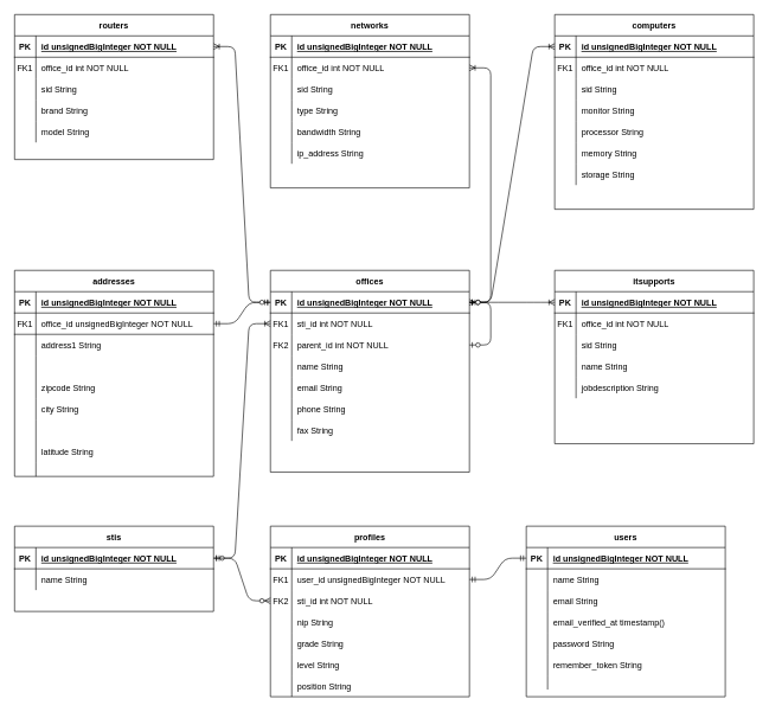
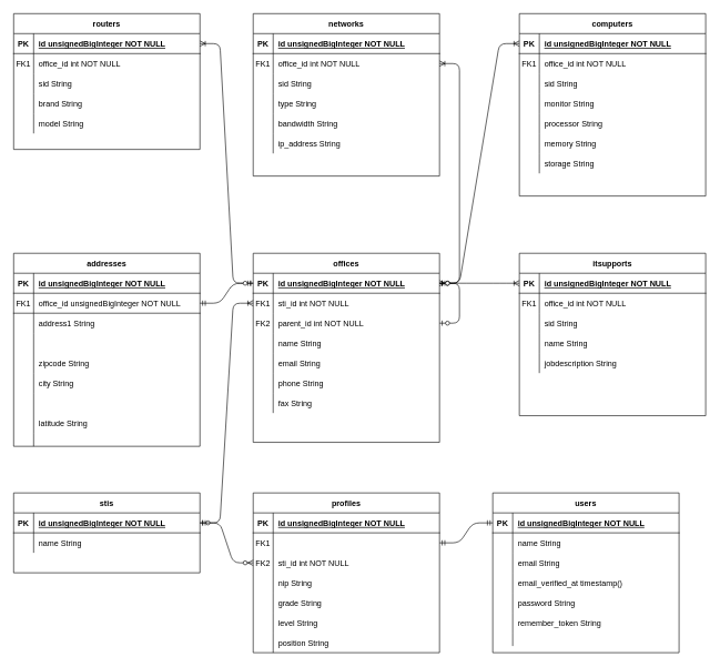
- <mxCell id="87" value="user_id unsignedBigInteger NOT NULL" style="shape=partialRectangle;overflow=hidden;connectable=0;fillColor=none;top=0;left=0;bottom=0;right=0;align=left;spacingLeft=6;" parent="85" vertex="1"><mxGeometry x="30" width="250" height="30" as="geometry" /></mxCell>
